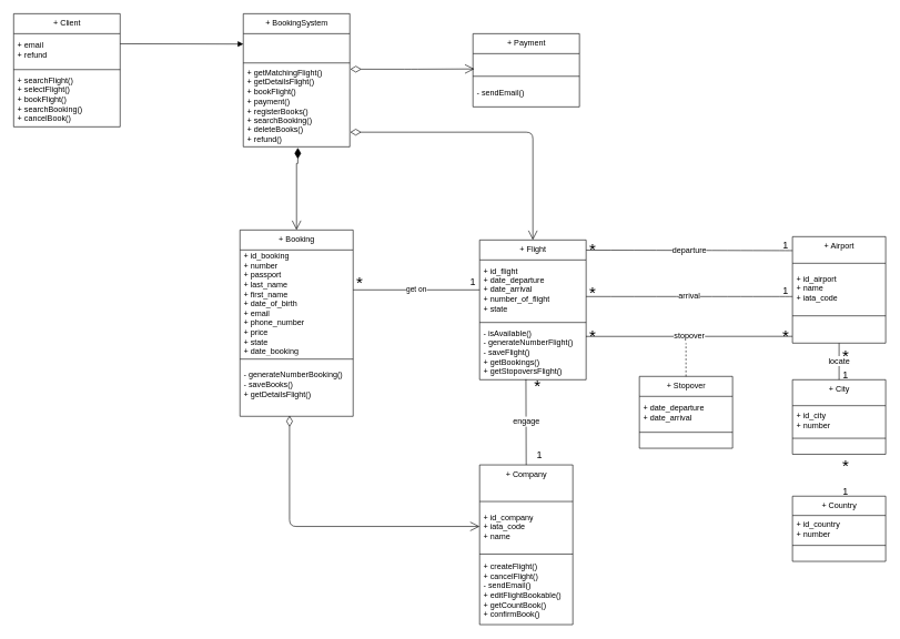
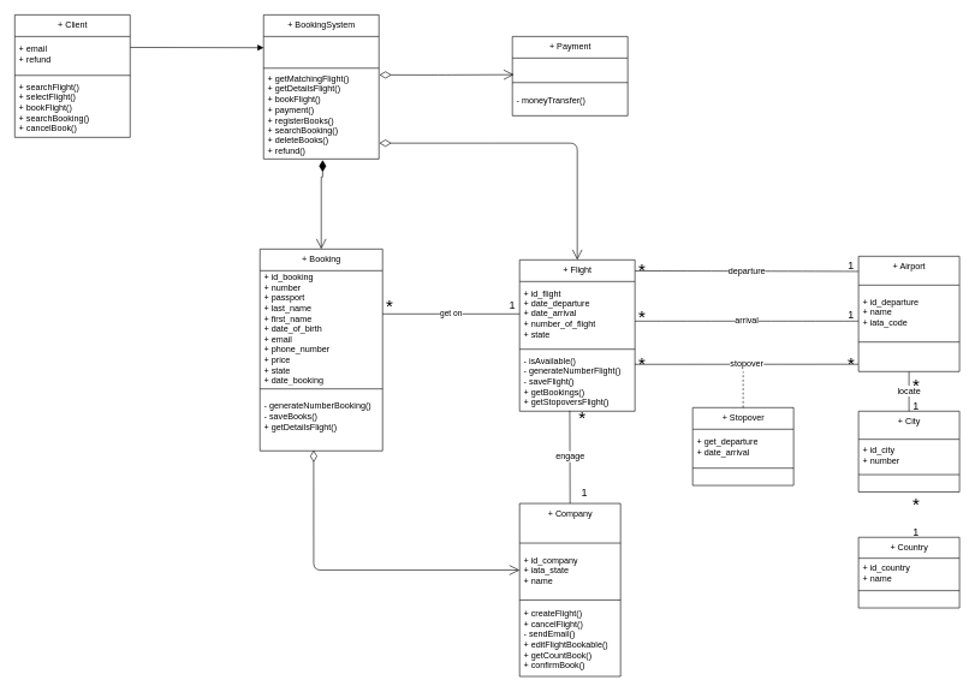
- <mxCell id="56" value="&lt;div&gt;- sendEmail()&lt;/div&gt;" style="text;html=1;strokeColor=none;fillColor=none;align=left;verticalAlign=middle;spacingLeft=4;spacingRight=4;overflow=hidden;rotatable=0;points=[[0,0.5],[1,0.5]];portConstraint=eastwest;" parent="53" vertex="1"><mxGeometry y="68" width="160" height="42" as="geometry" /></mxCell>
+ <mxCell id="56" value="&lt;div&gt;- moneyTransfer()&lt;/div&gt;" style="text;html=1;strokeColor=none;fillColor=none;align=left;verticalAlign=middle;spacingLeft=4;spacingRight=4;overflow=hidden;rotatable=0;points=[[0,0.5],[1,0.5]];portConstraint=eastwest;" parent="53" vertex="1"><mxGeometry y="68" width="160" height="42" as="geometry" /></mxCell>
- <mxCell id="15" value="+ id_airport&lt;br&gt;+ name&lt;br&gt;+ iata_code" style="text;html=1;strokeColor=none;fillColor=none;align=left;verticalAlign=middle;spacingLeft=4;spacingRight=4;overflow=hidden;rotatable=0;points=[[0,0.5],[1,0.5]];portConstraint=eastwest;" parent="14" vertex="1"><mxGeometry y="40" width="140" height="75" as="geometry" /></mxCell>
+ <mxCell id="15" value="+ id_departure&lt;br&gt;+ name&lt;br&gt;+ iata_code" style="text;html=1;strokeColor=none;fillColor=none;align=left;verticalAlign=middle;spacingLeft=4;spacingRight=4;overflow=hidden;rotatable=0;points=[[0,0.5],[1,0.5]];portConstraint=eastwest;" parent="14" vertex="1"><mxGeometry y="40" width="140" height="75" as="geometry" /></mxCell>
- <mxCell id="11" value="+ date_departure&lt;br&gt;+ date_arrival" style="text;html=1;strokeColor=none;fillColor=none;align=left;verticalAlign=middle;spacingLeft=4;spacingRight=4;overflow=hidden;rotatable=0;points=[[0,0.5],[1,0.5]];portConstraint=eastwest;" parent="10" vertex="1"><mxGeometry y="30" width="140" height="50" as="geometry" /></mxCell>
+ <mxCell id="11" value="+ get_departure&lt;br&gt;+ date_arrival" style="text;html=1;strokeColor=none;fillColor=none;align=left;verticalAlign=middle;spacingLeft=4;spacingRight=4;overflow=hidden;rotatable=0;points=[[0,0.5],[1,0.5]];portConstraint=eastwest;" parent="10" vertex="1"><mxGeometry y="30" width="140" height="50" as="geometry" /></mxCell>
- <mxCell id="7" value="+ id_company&lt;br&gt;+ iata_code&lt;br&gt;+ name" style="text;html=1;strokeColor=none;fillColor=none;align=left;verticalAlign=middle;spacingLeft=4;spacingRight=4;overflow=hidden;rotatable=0;points=[[0,0.5],[1,0.5]];portConstraint=eastwest;" parent="6" vertex="1"><mxGeometry y="55" width="140" height="75" as="geometry" /></mxCell>
+ <mxCell id="7" value="+ id_company&lt;br&gt;+ iata_state&lt;br&gt;+ name" style="text;html=1;strokeColor=none;fillColor=none;align=left;verticalAlign=middle;spacingLeft=4;spacingRight=4;overflow=hidden;rotatable=0;points=[[0,0.5],[1,0.5]];portConstraint=eastwest;" parent="6" vertex="1"><mxGeometry y="55" width="140" height="75" as="geometry" /></mxCell>
- <mxCell id="31" value="+ id_country&lt;br&gt;+ number" style="text;html=1;strokeColor=none;fillColor=none;align=left;verticalAlign=middle;spacingLeft=4;spacingRight=4;overflow=hidden;rotatable=0;points=[[0,0.5],[1,0.5]];portConstraint=eastwest;" parent="30" vertex="1"><mxGeometry y="29" width="140" height="41" as="geometry" /></mxCell>
+ <mxCell id="31" value="+ id_country&lt;br&gt;+ name" style="text;html=1;strokeColor=none;fillColor=none;align=left;verticalAlign=middle;spacingLeft=4;spacingRight=4;overflow=hidden;rotatable=0;points=[[0,0.5],[1,0.5]];portConstraint=eastwest;" parent="30" vertex="1"><mxGeometry y="29" width="140" height="41" as="geometry" /></mxCell>
